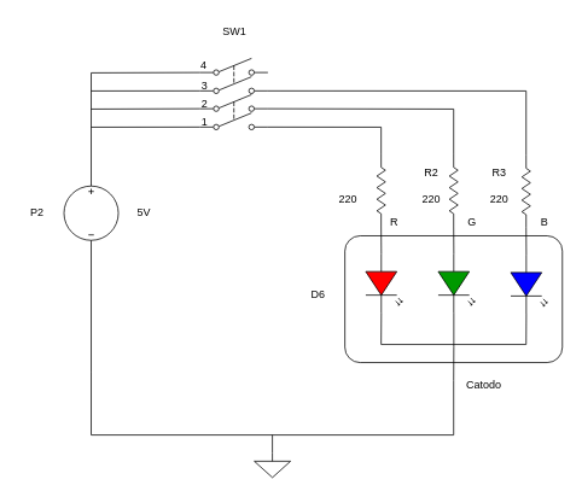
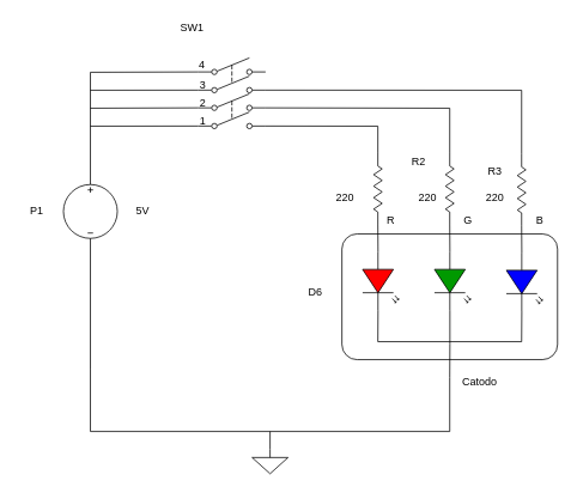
- <mxCell id="38" value="SW1" style="text;html=1;align=center;verticalAlign=middle;resizable=0;points=[];autosize=1;strokeColor=none;fillColor=none;" vertex="1" parent="1"><mxGeometry x="232.5" y="20" width="50" height="30" as="geometry" /></mxCell>
+ <mxCell id="38" value="SW1" style="text;html=1;align=center;verticalAlign=middle;resizable=0;points=[];autosize=1;strokeColor=none;fillColor=none;" vertex="1" parent="1"><mxGeometry x="187.5" y="15" width="50" height="30" as="geometry" /></mxCell>
- <mxCell id="36" value="R2" style="text;html=1;align=center;verticalAlign=middle;resizable=0;points=[];autosize=1;strokeColor=none;fillColor=none;" vertex="1" parent="1"><mxGeometry x="455.25" y="175" width="40" height="30" as="geometry" /></mxCell>
+ <mxCell id="36" value="R2" style="text;html=1;align=center;verticalAlign=middle;resizable=0;points=[];autosize=1;strokeColor=none;fillColor=none;" vertex="1" parent="1"><mxGeometry x="445.25" y="165" width="40" height="30" as="geometry" /></mxCell>
- <mxCell id="7" value="P2" style="text;html=1;align=center;verticalAlign=middle;resizable=0;points=[];autosize=1;strokeColor=none;fillColor=none;" parent="1" vertex="1"><mxGeometry y="220" width="40" height="30" as="geometry" x="20" /></mxCell>
+ <mxCell id="7" value="P1" style="text;html=1;align=center;verticalAlign=middle;resizable=0;points=[];autosize=1;strokeColor=none;fillColor=none;" parent="1" vertex="1"><mxGeometry y="220" width="40" height="30" as="geometry" x="20" /></mxCell>
